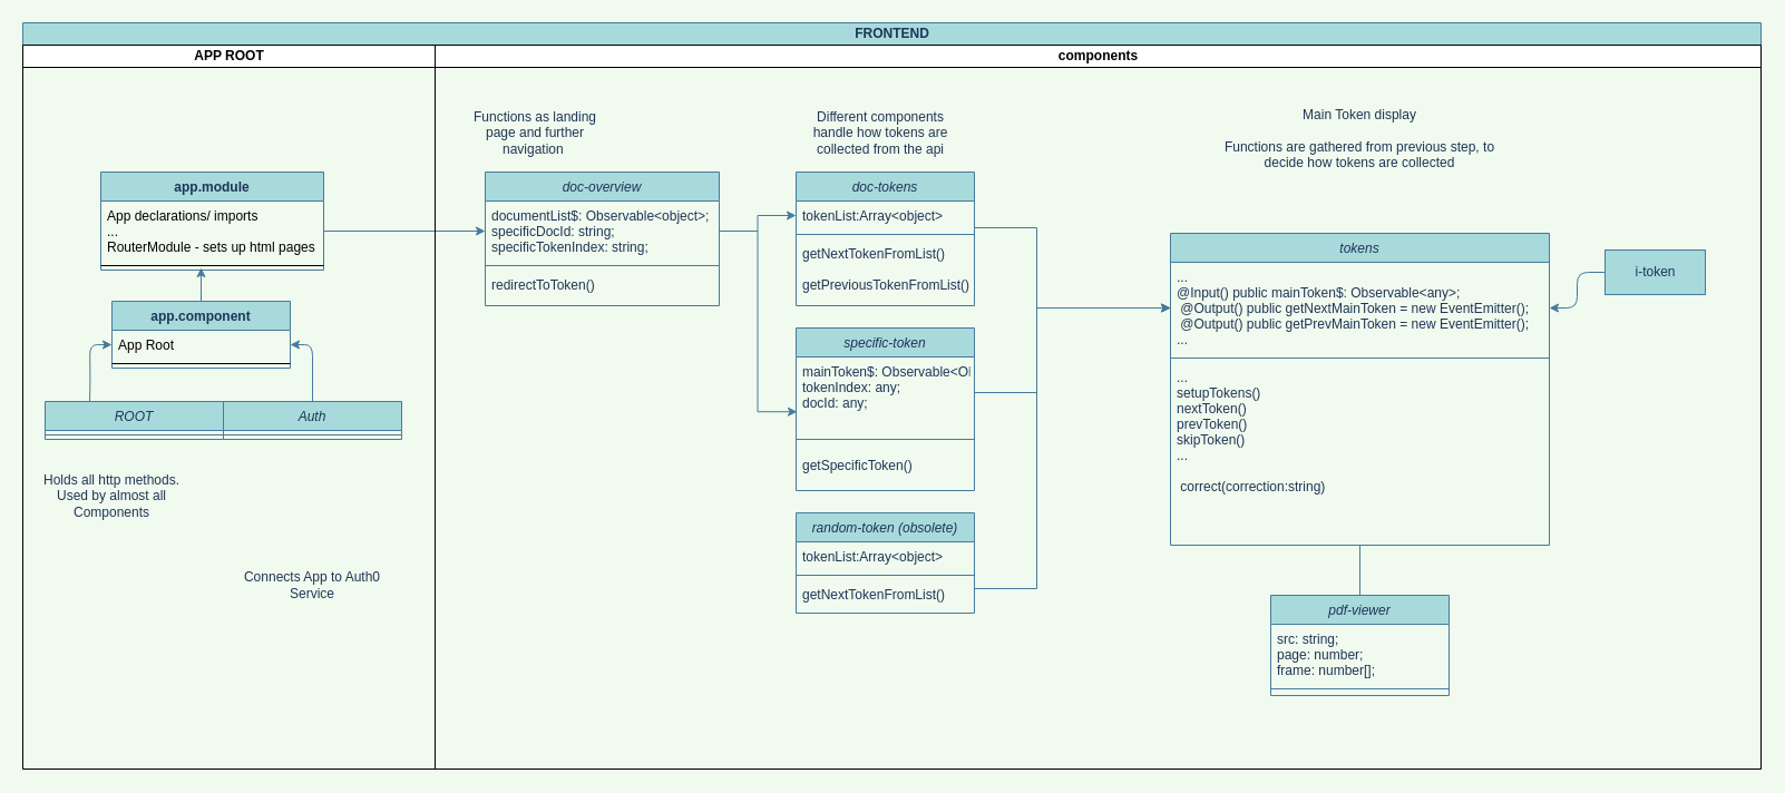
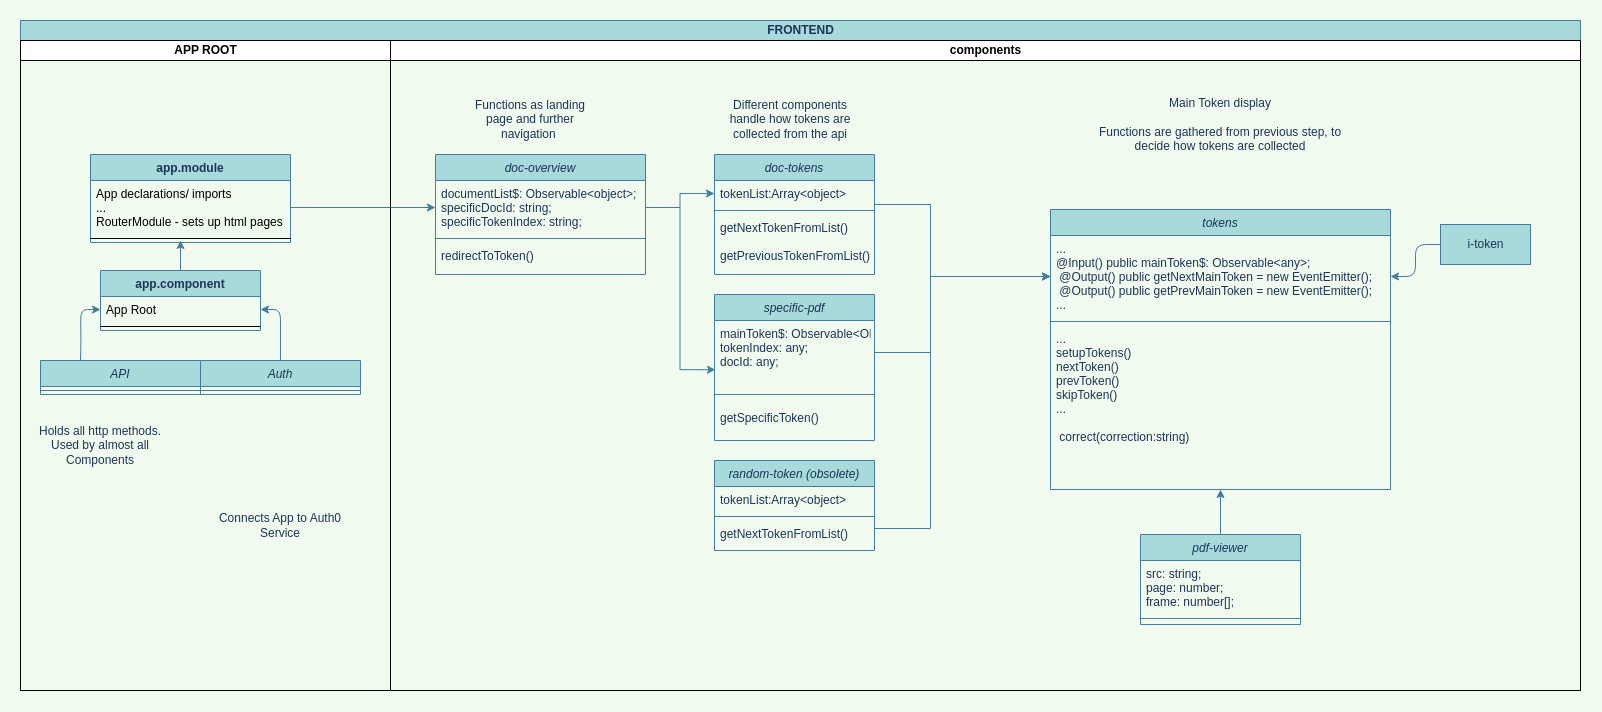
- <mxCell id="50" value="Functions as landing page and further navigation&amp;nbsp;" style="text;html=1;strokeColor=none;fillColor=none;align=center;verticalAlign=middle;whiteSpace=wrap;rounded=0;fontColor=#1D3557;" vertex="1" parent="45"><mxGeometry x="20" y="54" width="140" height="50" as="geometry" /></mxCell>
+ <mxCell id="50" value="Functions as landing page and further navigation&amp;nbsp;" style="text;html=1;strokeColor=none;fillColor=none;align=center;verticalAlign=middle;whiteSpace=wrap;rounded=0;fontColor=#1D3557;" vertex="1" parent="45"><mxGeometry x="70" y="54" width="140" height="50" as="geometry" /></mxCell>
- <mxCell id="19" value="specific-token" style="swimlane;fontStyle=2;align=center;verticalAlign=top;childLayout=stackLayout;horizontal=1;startSize=26;horizontalStack=0;resizeParent=1;resizeLast=0;collapsible=1;marginBottom=0;rounded=0;shadow=0;strokeWidth=1;fillColor=#A8DADC;strokeColor=#457B9D;fontColor=#1D3557;" vertex="1" parent="1"><mxGeometry x="714" y="294" width="160" height="146" as="geometry"><mxRectangle x="230" y="140" width="160" height="26" as="alternateBounds" /></mxGeometry></mxCell>
+ <mxCell id="19" value="specific-pdf" style="swimlane;fontStyle=2;align=center;verticalAlign=top;childLayout=stackLayout;horizontal=1;startSize=26;horizontalStack=0;resizeParent=1;resizeLast=0;collapsible=1;marginBottom=0;rounded=0;shadow=0;strokeWidth=1;fillColor=#A8DADC;strokeColor=#457B9D;fontColor=#1D3557;" vertex="1" parent="1"><mxGeometry x="714" y="294" width="160" height="146" as="geometry"><mxRectangle x="230" y="140" width="160" height="26" as="alternateBounds" /></mxGeometry></mxCell>
- <mxCell id="27" value="ROOT" style="swimlane;fontStyle=2;align=center;verticalAlign=top;childLayout=stackLayout;horizontal=1;startSize=26;horizontalStack=0;resizeParent=1;resizeLast=0;collapsible=1;marginBottom=0;rounded=0;shadow=0;strokeWidth=1;fillColor=#A8DADC;strokeColor=#457B9D;fontColor=#1D3557;" vertex="1" parent="1"><mxGeometry x="40" y="360" width="160" height="34" as="geometry"><mxRectangle x="230" y="140" width="160" height="26" as="alternateBounds" /></mxGeometry></mxCell>
+ <mxCell id="27" value="API" style="swimlane;fontStyle=2;align=center;verticalAlign=top;childLayout=stackLayout;horizontal=1;startSize=26;horizontalStack=0;resizeParent=1;resizeLast=0;collapsible=1;marginBottom=0;rounded=0;shadow=0;strokeWidth=1;fillColor=#A8DADC;strokeColor=#457B9D;fontColor=#1D3557;" vertex="1" parent="1"><mxGeometry x="40" y="360" width="160" height="34" as="geometry"><mxRectangle x="230" y="140" width="160" height="26" as="alternateBounds" /></mxGeometry></mxCell>
- <mxCell id="2" style="edgeStyle=orthogonalEdgeStyle;rounded=0;orthogonalLoop=1;jettySize=auto;html=1;exitX=0.5;exitY=0;exitDx=0;exitDy=0;entryX=0.5;entryY=1;entryDx=0;entryDy=0;strokeColor=#457B9D;fontColor=#1D3557;labelBackgroundColor=#F1FAEE;endArrow=none;" edge="1" parent="1" source="23" target="15"><mxGeometry relative="1" as="geometry" /></mxCell>
+ <mxCell id="2" style="edgeStyle=orthogonalEdgeStyle;rounded=0;orthogonalLoop=1;jettySize=auto;html=1;exitX=0.5;exitY=0;exitDx=0;exitDy=0;entryX=0.5;entryY=1;entryDx=0;entryDy=0;strokeColor=#457B9D;fontColor=#1D3557;labelBackgroundColor=#F1FAEE;" edge="1" parent="1" source="23" target="15"><mxGeometry relative="1" as="geometry" /></mxCell>
